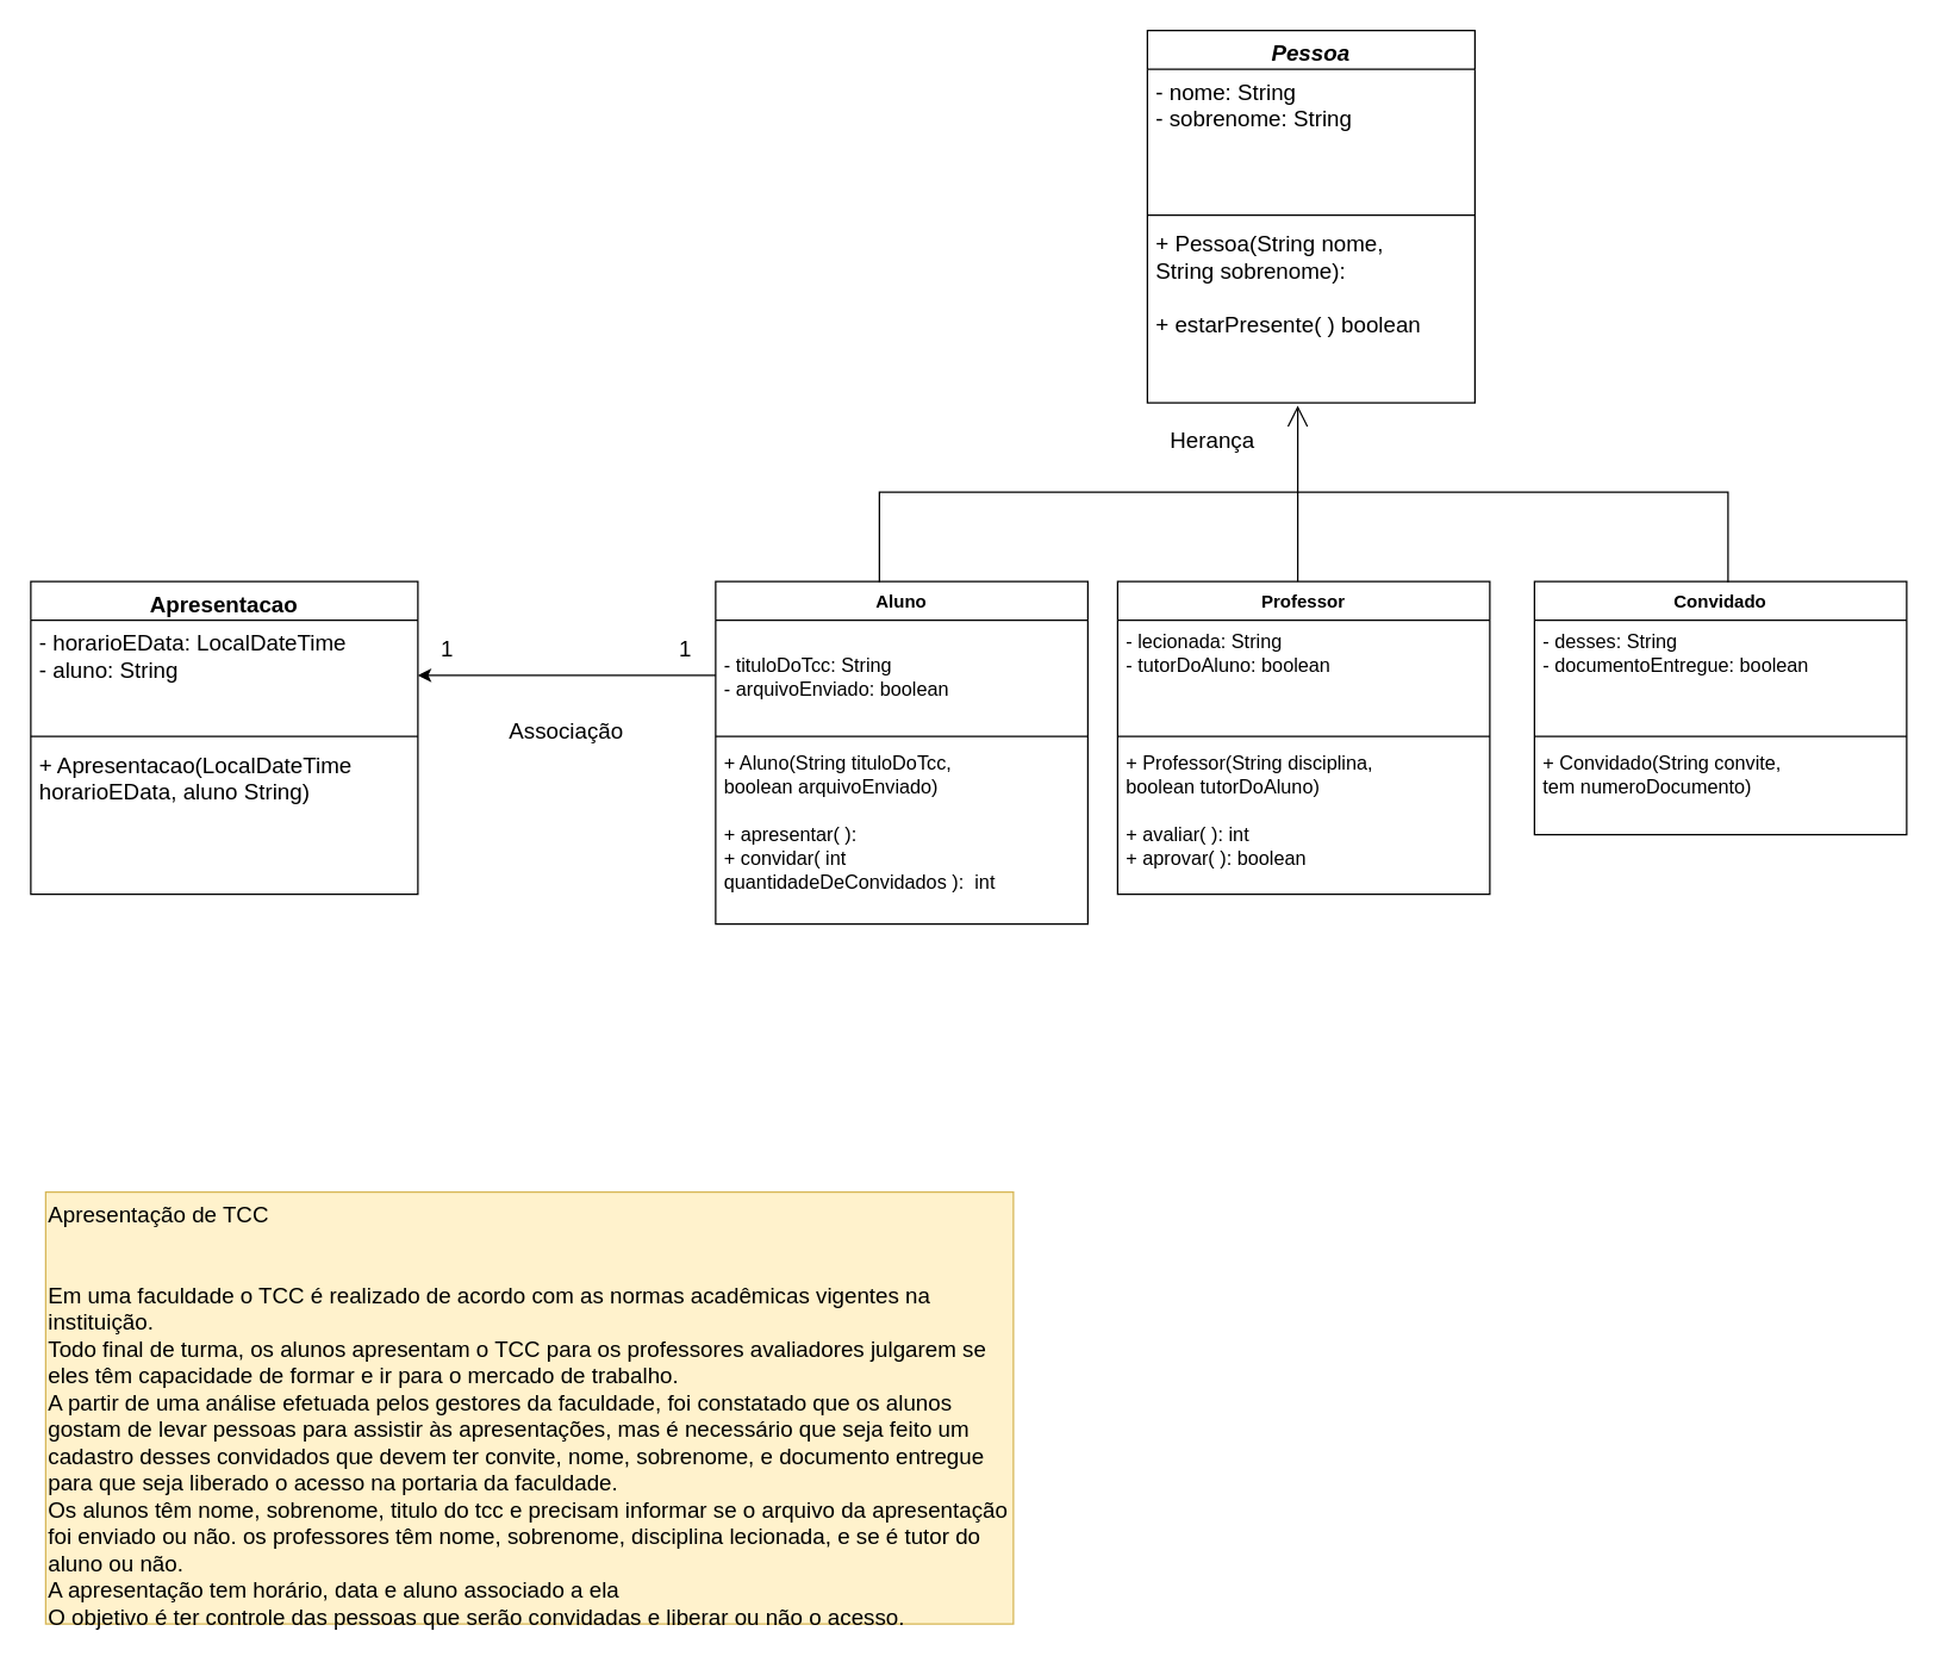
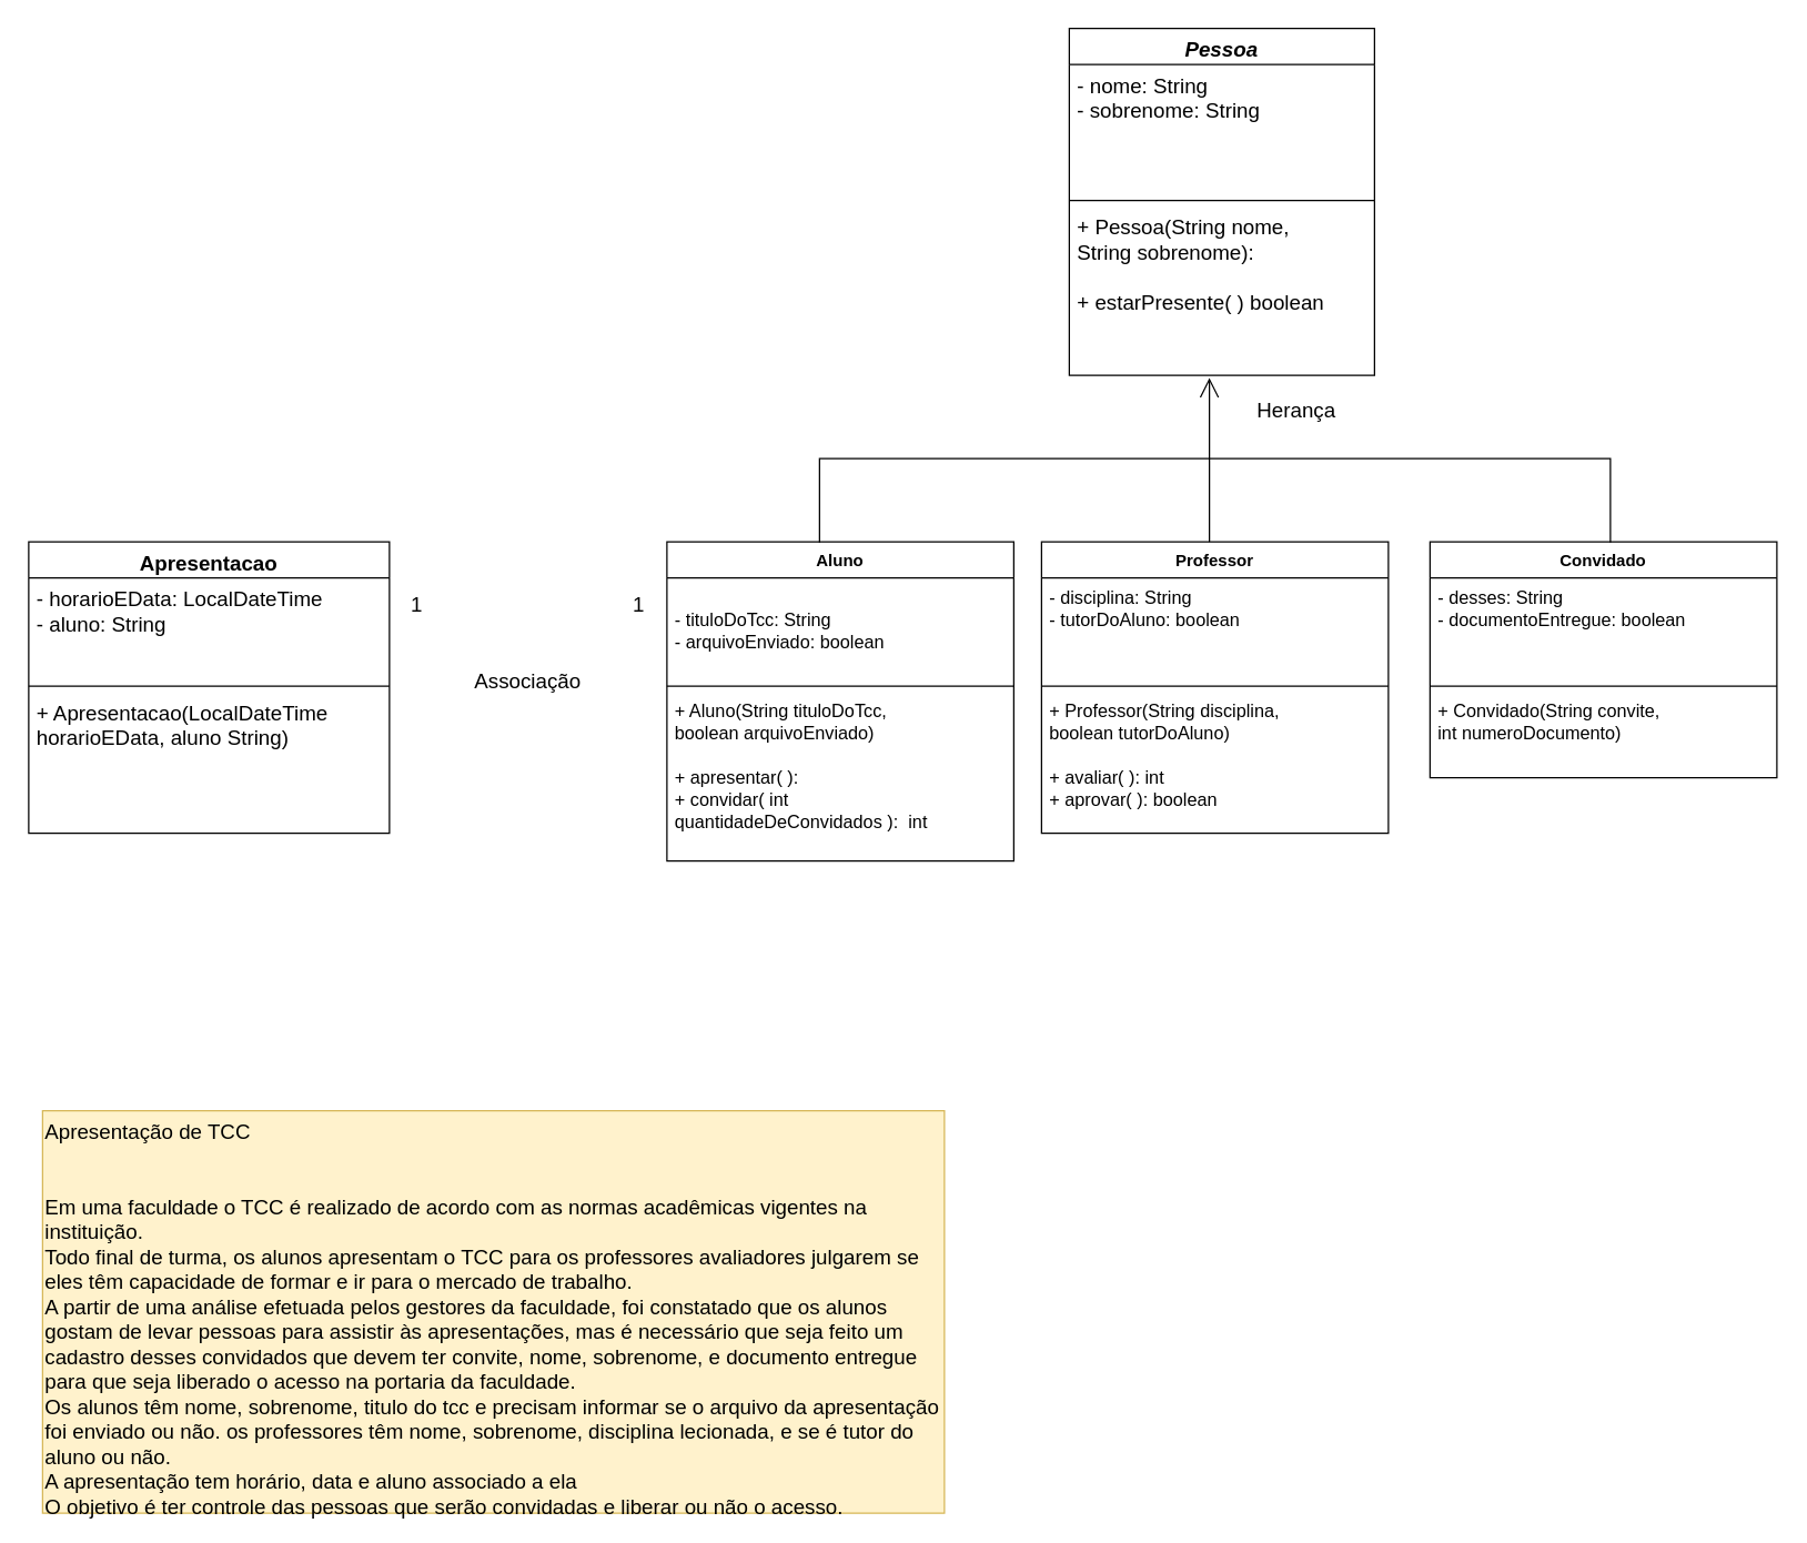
- <mxCell id="22" value="Herança" style="text;html=1;strokeColor=none;fillColor=none;align=center;verticalAlign=middle;whiteSpace=wrap;rounded=0;fontSize=15;" vertex="1" parent="1"><mxGeometry x="784" y="280" width="60" height="30" as="geometry" /></mxCell>
+ <mxCell id="22" value="Herança" style="text;html=1;strokeColor=none;fillColor=none;align=center;verticalAlign=middle;whiteSpace=wrap;rounded=0;fontSize=15;" vertex="1" parent="1"><mxGeometry x="904" y="280" width="60" height="30" as="geometry" /></mxCell>
- <mxCell id="8" value="- lecionada: String&#10;- tutorDoAluno: boolean" style="text;strokeColor=none;fillColor=none;align=left;verticalAlign=top;spacingLeft=4;spacingRight=4;overflow=hidden;rotatable=0;points=[[0,0.5],[1,0.5]];portConstraint=eastwest;fontSize=13;" vertex="1" parent="7"><mxGeometry y="26" width="250" height="74" as="geometry" /></mxCell>
+ <mxCell id="8" value="- disciplina: String&#10;- tutorDoAluno: boolean" style="text;strokeColor=none;fillColor=none;align=left;verticalAlign=top;spacingLeft=4;spacingRight=4;overflow=hidden;rotatable=0;points=[[0,0.5],[1,0.5]];portConstraint=eastwest;fontSize=13;" vertex="1" parent="7"><mxGeometry y="26" width="250" height="74" as="geometry" /></mxCell>
- <mxCell id="27" style="edgeStyle=orthogonalEdgeStyle;rounded=0;orthogonalLoop=1;jettySize=auto;html=1;entryX=1;entryY=0.5;entryDx=0;entryDy=0;fontSize=15;" edge="1" parent="1" source="3" target="24"><mxGeometry relative="1" as="geometry" /></mxCell>
- <mxCell id="14" value="+ Convidado(String convite, &#10;tem numeroDocumento)&#10;&#10;&#10;" style="text;strokeColor=none;fillColor=none;align=left;verticalAlign=top;spacingLeft=4;spacingRight=4;overflow=hidden;rotatable=0;points=[[0,0.5],[1,0.5]];portConstraint=eastwest;fontSize=13;" vertex="1" parent="11"><mxGeometry y="108" width="250" height="62" as="geometry" /></mxCell>
+ <mxCell id="14" value="+ Convidado(String convite, &#10;int numeroDocumento)&#10;&#10;&#10;" style="text;strokeColor=none;fillColor=none;align=left;verticalAlign=top;spacingLeft=4;spacingRight=4;overflow=hidden;rotatable=0;points=[[0,0.5],[1,0.5]];portConstraint=eastwest;fontSize=13;" vertex="1" parent="11"><mxGeometry y="108" width="250" height="62" as="geometry" /></mxCell>
